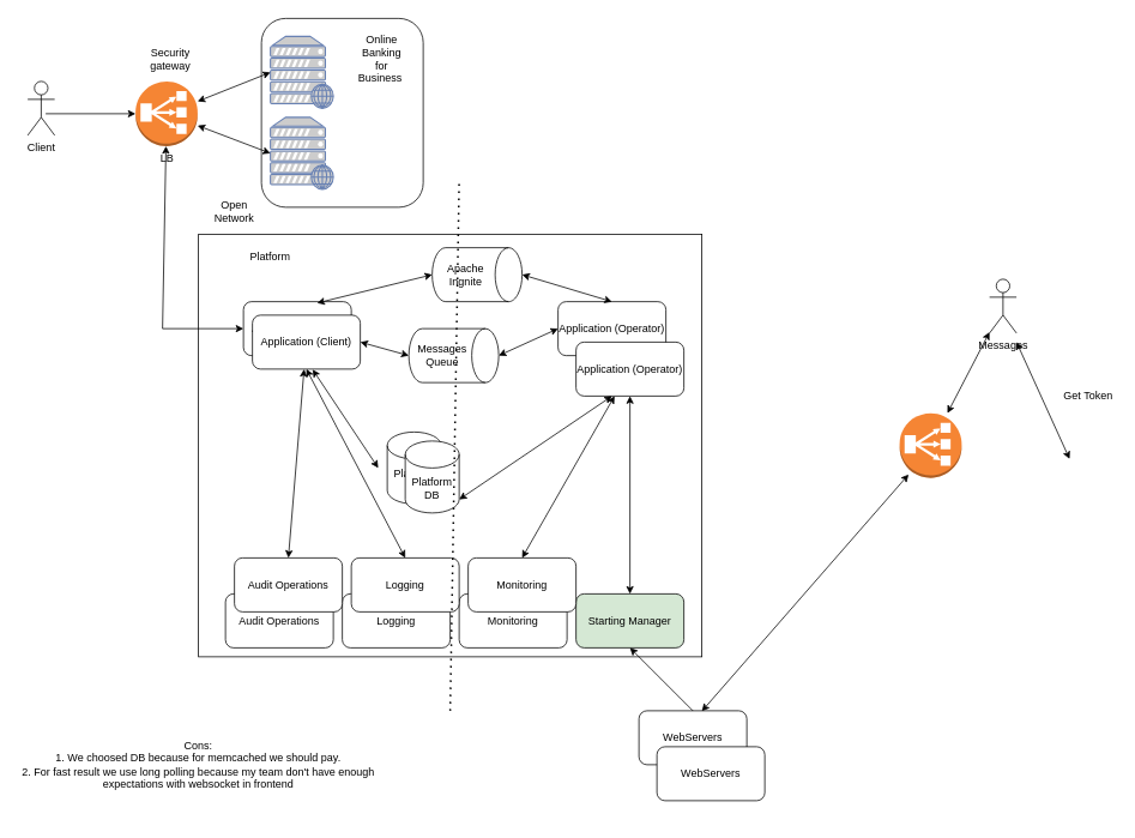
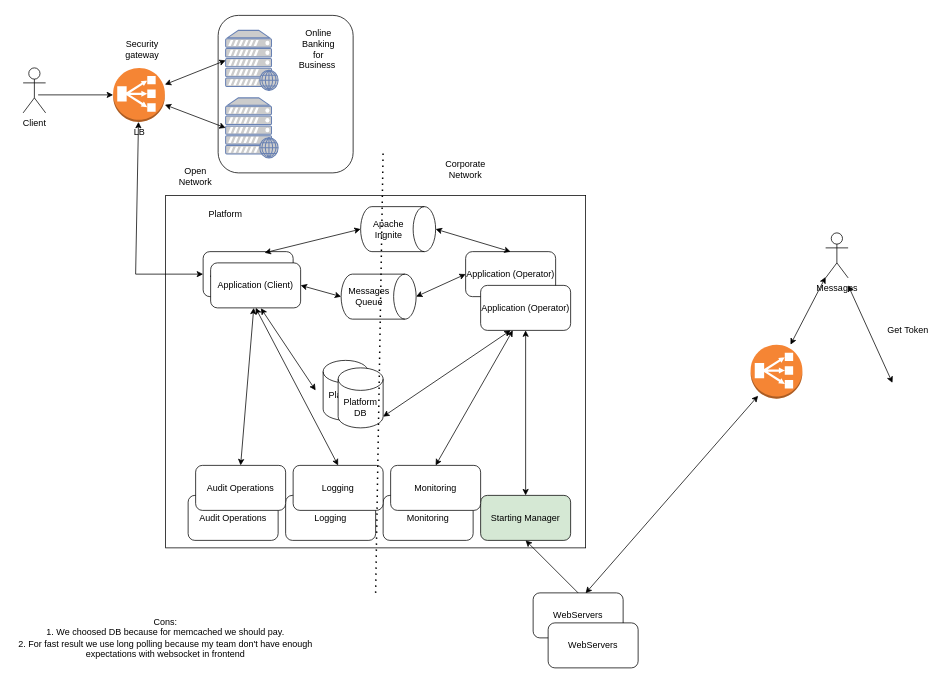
+ <mxCell id="44" value="Corporate Network" style="text;html=1;strokeColor=none;fillColor=none;align=center;verticalAlign=middle;whiteSpace=wrap;rounded=0;" vertex="1" parent="1"><mxGeometry x="590" y="210" width="60" height="30" as="geometry" /></mxCell>
